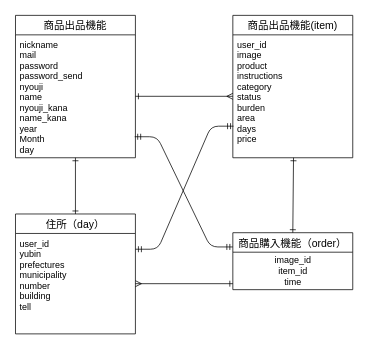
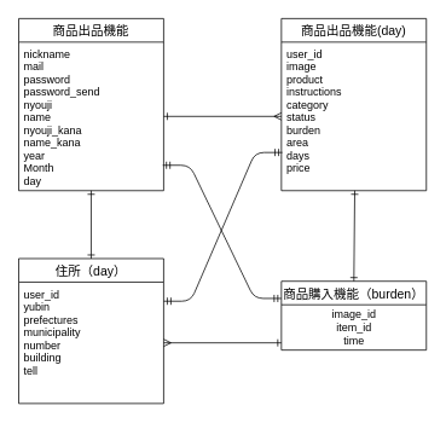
- <mxCell id="4" value="商品出品機能(item)" style="swimlane;fontStyle=0;childLayout=stackLayout;horizontal=1;startSize=26;horizontalStack=0;resizeParent=1;resizeParentMax=0;resizeLast=0;collapsible=1;marginBottom=0;align=center;fontSize=14;" vertex="1" parent="1"><mxGeometry x="310" y="20" width="160" height="190" as="geometry" /></mxCell>
+ <mxCell id="4" value="商品出品機能(day)" style="swimlane;fontStyle=0;childLayout=stackLayout;horizontal=1;startSize=26;horizontalStack=0;resizeParent=1;resizeParentMax=0;resizeLast=0;collapsible=1;marginBottom=0;align=center;fontSize=14;" vertex="1" parent="1"><mxGeometry x="310" y="20" width="160" height="190" as="geometry" /></mxCell>
- <mxCell id="2" value="商品購入機能（order）" style="swimlane;fontStyle=0;childLayout=stackLayout;horizontal=1;startSize=26;horizontalStack=0;resizeParent=1;resizeParentMax=0;resizeLast=0;collapsible=1;marginBottom=0;align=center;fontSize=14;" vertex="1" parent="1"><mxGeometry x="310" y="310" width="160" height="76" as="geometry" /></mxCell>
+ <mxCell id="2" value="商品購入機能（burden）" style="swimlane;fontStyle=0;childLayout=stackLayout;horizontal=1;startSize=26;horizontalStack=0;resizeParent=1;resizeParentMax=0;resizeLast=0;collapsible=1;marginBottom=0;align=center;fontSize=14;" vertex="1" parent="1"><mxGeometry x="310" y="310" width="160" height="76" as="geometry" /></mxCell>
